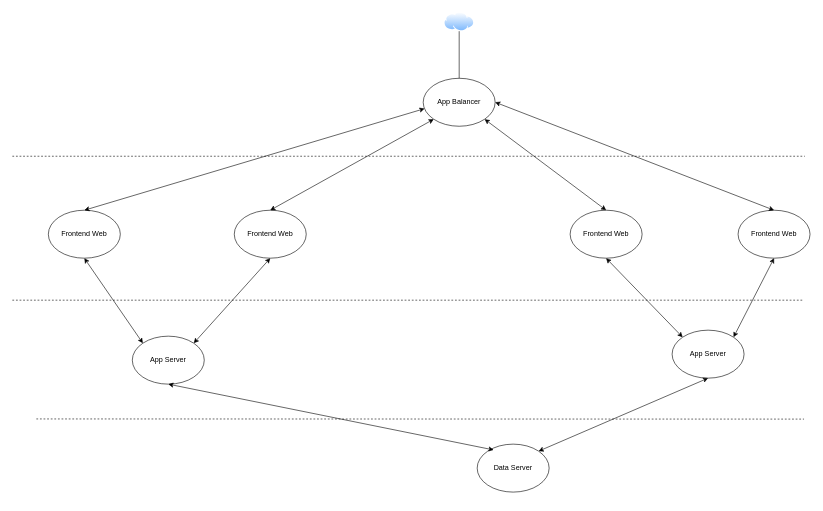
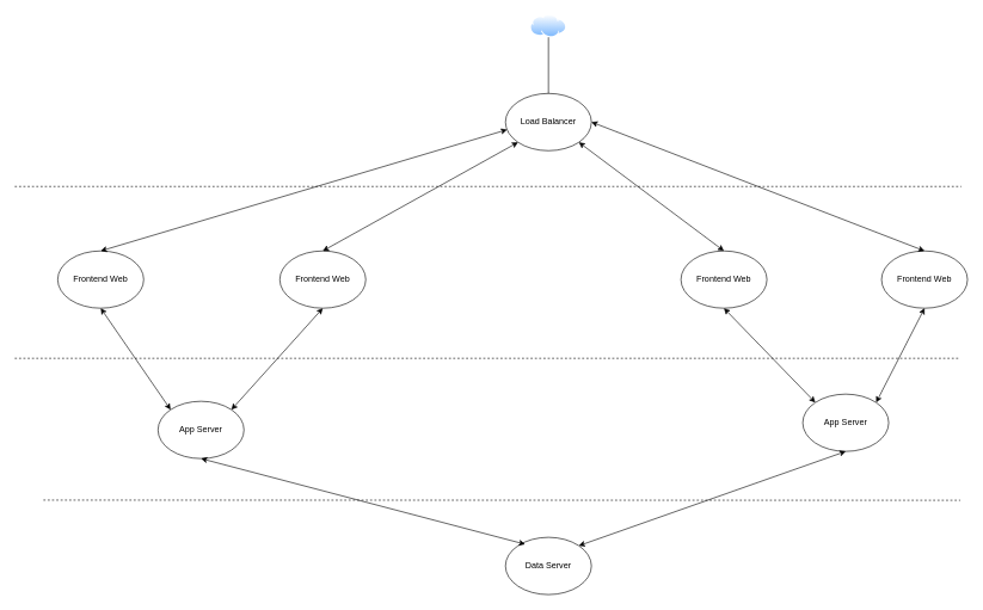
- <mxCell id="3" value="App Balancer" style="ellipse;whiteSpace=wrap;html=1;" parent="1" vertex="1"><mxGeometry x="705" y="130" width="120" height="80" as="geometry" /></mxCell>
+ <mxCell id="3" value="Load Balancer" style="ellipse;whiteSpace=wrap;html=1;" parent="1" vertex="1"><mxGeometry x="705" y="130" width="120" height="80" as="geometry" /></mxCell>
- <mxCell id="19" value="Data Server" style="ellipse;whiteSpace=wrap;html=1;" parent="1" vertex="1"><mxGeometry x="795" y="740" width="120" height="80" as="geometry" /></mxCell>
+ <mxCell id="19" value="Data Server" style="ellipse;whiteSpace=wrap;html=1;" parent="1" vertex="1"><mxGeometry x="705" y="750" width="120" height="80" as="geometry" /></mxCell>
